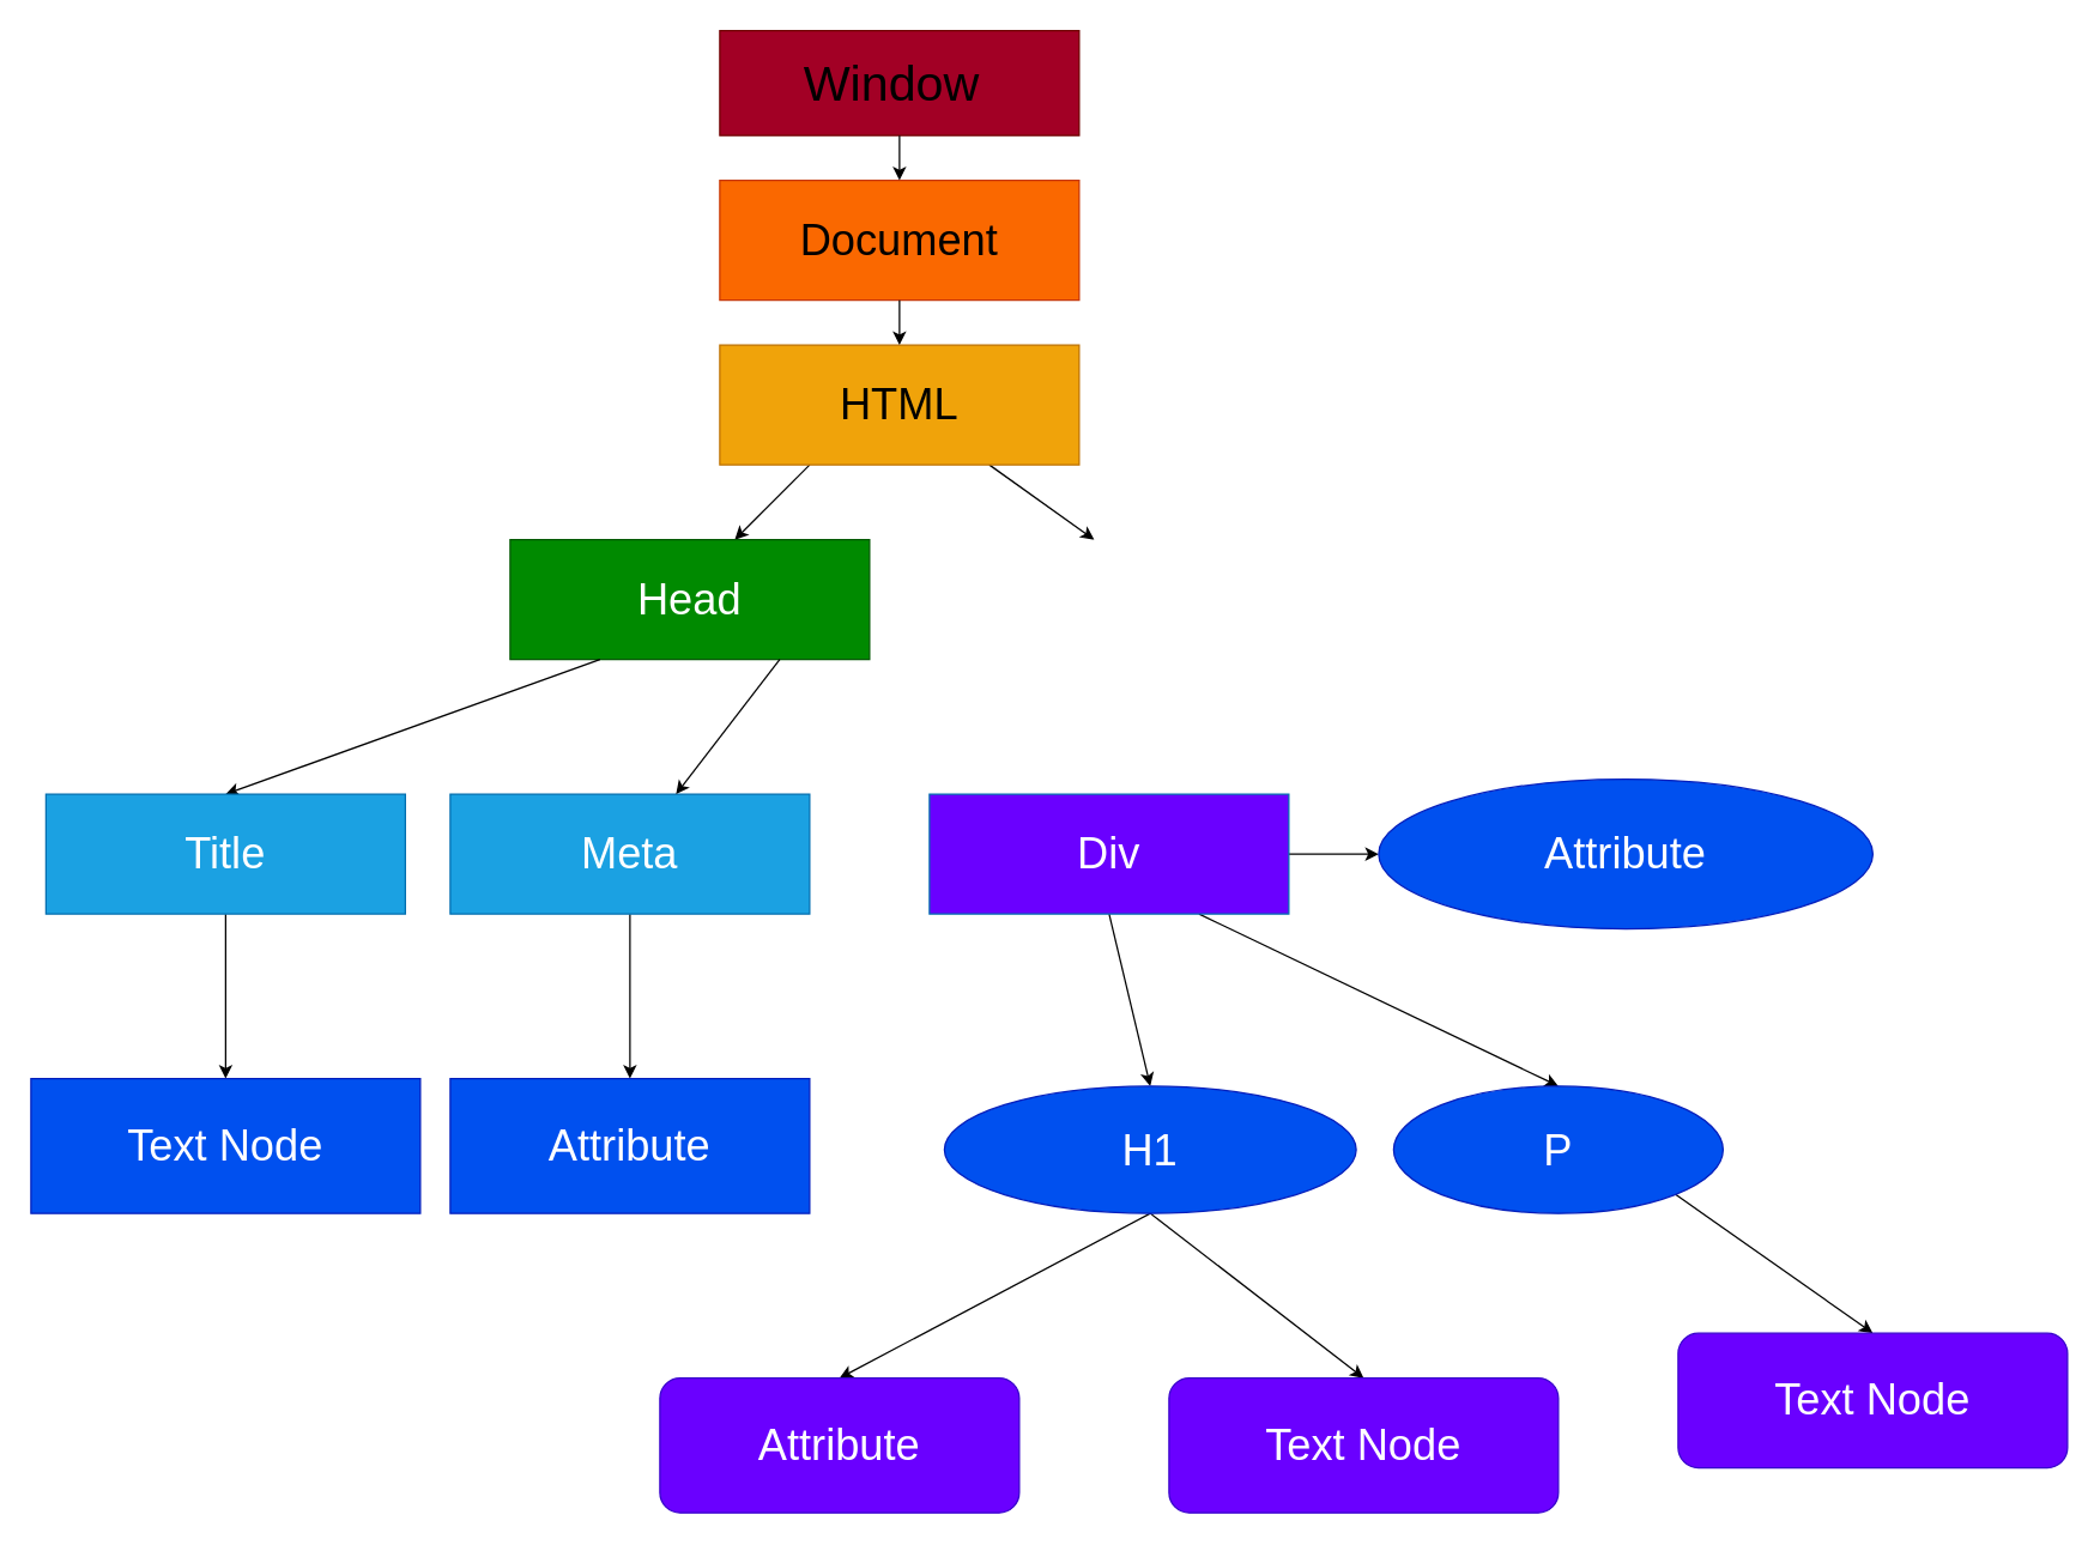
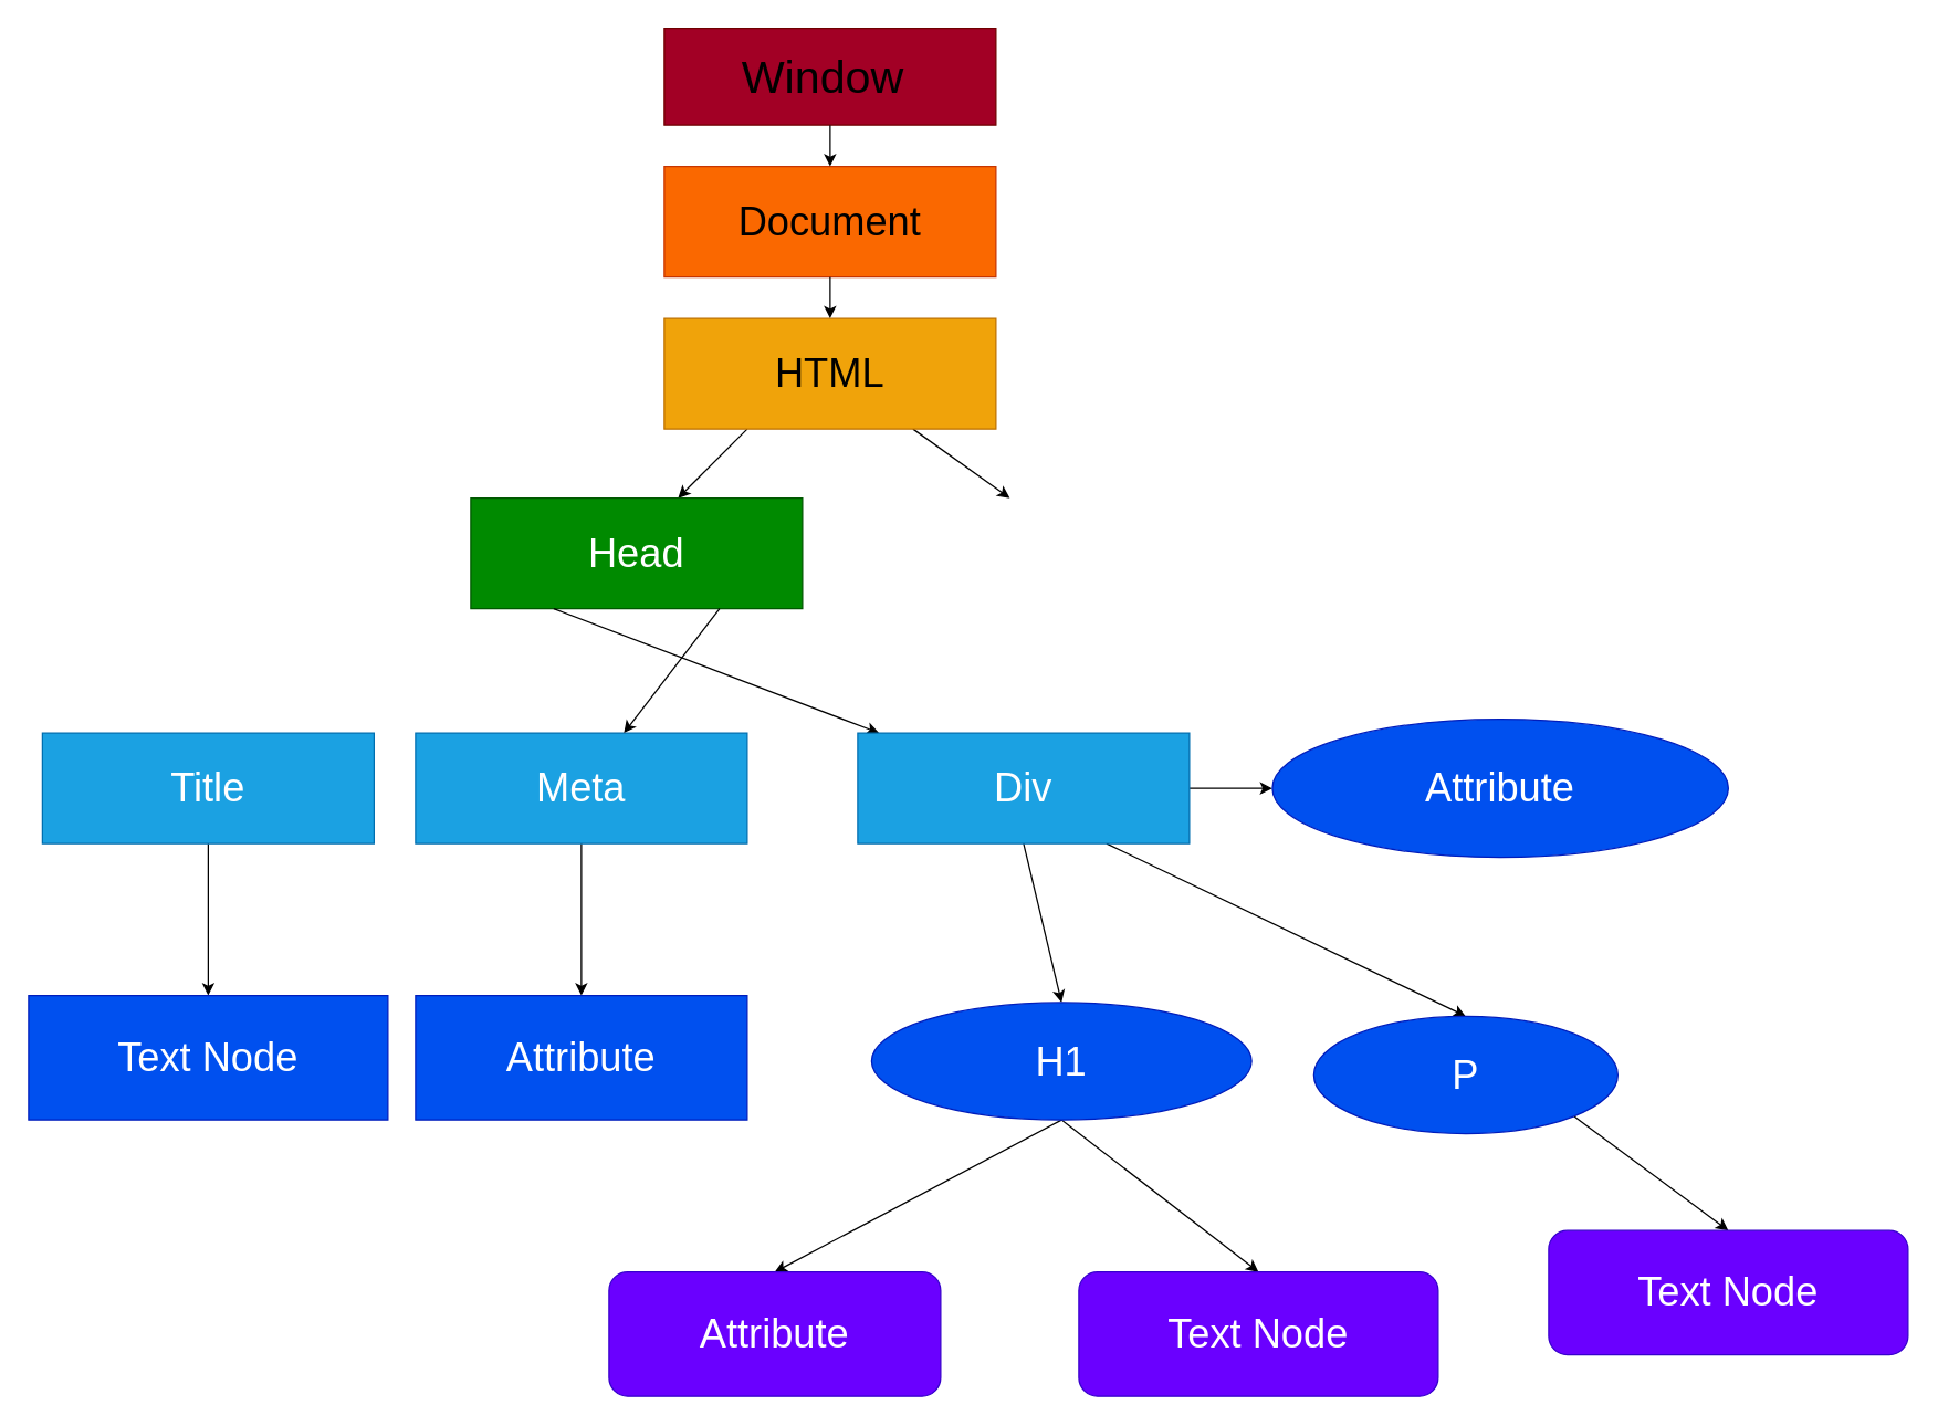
- <mxCell id="13" style="edgeStyle=none;html=1;exitX=0.25;exitY=1;exitDx=0;exitDy=0;fontSize=29;entryX=0.5;entryY=0;entryDx=0;entryDy=0;" edge="1" parent="1" source="12" target="18"><mxGeometry relative="1" as="geometry"><mxPoint x="280" y="510" as="targetPoint" /></mxGeometry></mxCell>
+ <mxCell id="13" style="edgeStyle=none;html=1;exitX=0.25;exitY=1;exitDx=0;exitDy=0;fontSize=29;" edge="1" parent="1" source="12" target="24"><mxGeometry relative="1" as="geometry"><mxPoint x="280" y="510" as="targetPoint" /></mxGeometry></mxCell>
- <mxCell id="24" value="&lt;font style=&quot;font-size: 29px;&quot;&gt;Div&lt;/font&gt;" style="whiteSpace=wrap;html=1;fillColor=#6a00ff;strokeColor=#006EAF;fontColor=#ffffff;" vertex="1" parent="1"><mxGeometry x="620" y="530" width="240" height="80" as="geometry" /></mxCell>
+ <mxCell id="24" value="&lt;font style=&quot;font-size: 29px;&quot;&gt;Div&lt;/font&gt;" style="whiteSpace=wrap;html=1;fillColor=#1ba1e2;strokeColor=#006EAF;fontColor=#ffffff;" vertex="1" parent="1"><mxGeometry x="620" y="530" width="240" height="80" as="geometry" /></mxCell>
- <mxCell id="30" value="&lt;span style=&quot;font-size: 29px;&quot;&gt;P&lt;/span&gt;" style="ellipse;whiteSpace=wrap;html=1;fillColor=#0050ef;strokeColor=#001DBC;fontColor=#ffffff;" vertex="1" parent="1"><mxGeometry x="930" y="725" width="220" height="85" as="geometry" /></mxCell>
+ <mxCell id="30" value="&lt;span style=&quot;font-size: 29px;&quot;&gt;P&lt;/span&gt;" style="ellipse;whiteSpace=wrap;html=1;fillColor=#0050ef;strokeColor=#001DBC;fontColor=#ffffff;" vertex="1" parent="1"><mxGeometry x="950" y="735" width="220" height="85" as="geometry" /></mxCell>
